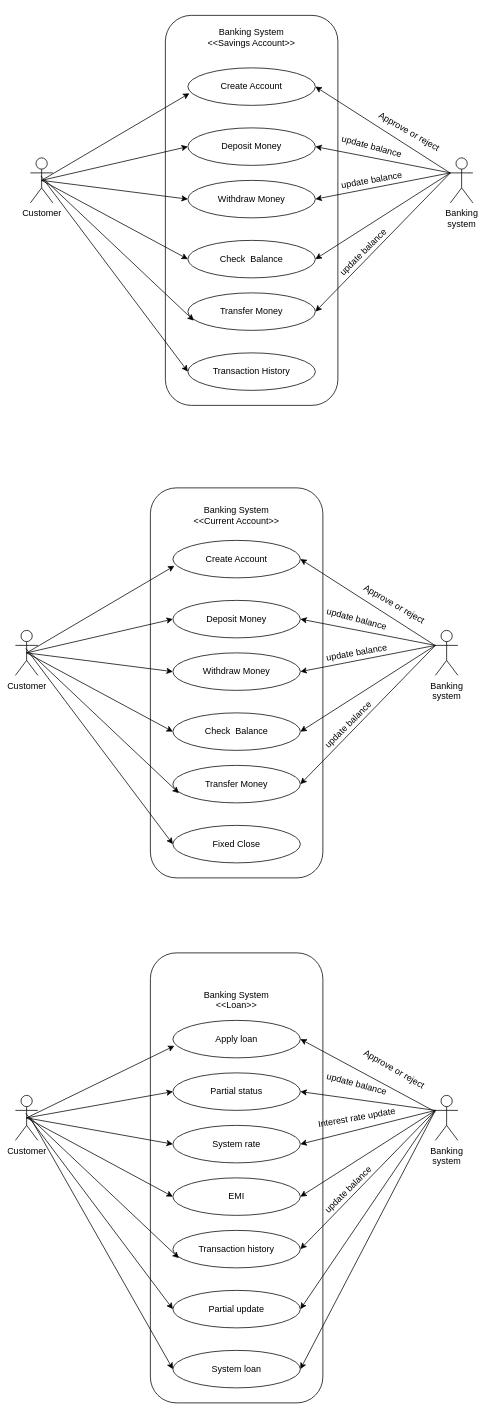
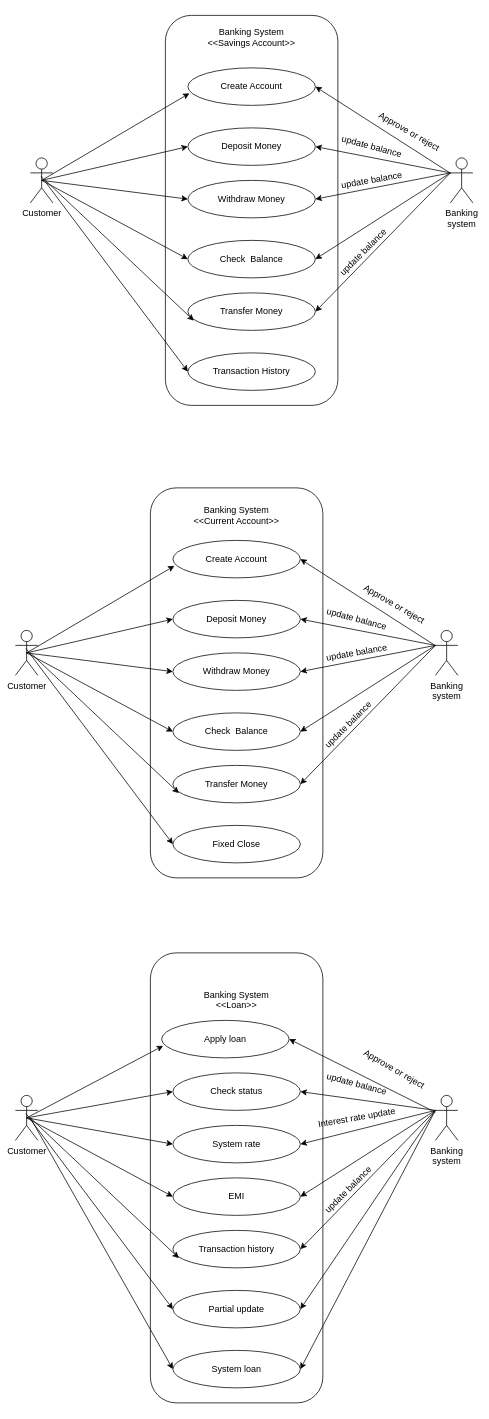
- <mxCell id="52" value="Apply loan" style="ellipse;whiteSpace=wrap;html=1;" vertex="1" parent="1"><mxGeometry x="230" y="1360" width="170" height="50" as="geometry" /></mxCell>
+ <mxCell id="52" value="Apply loan" style="ellipse;whiteSpace=wrap;html=1;" vertex="1" parent="1"><mxGeometry x="215" y="1360" width="170" height="50" as="geometry" /></mxCell>
- <mxCell id="53" value="Partial status" style="ellipse;whiteSpace=wrap;html=1;" vertex="1" parent="1"><mxGeometry x="230" y="1430" width="170" height="50" as="geometry" /></mxCell>
+ <mxCell id="53" value="Check status" style="ellipse;whiteSpace=wrap;html=1;" vertex="1" parent="1"><mxGeometry x="230" y="1430" width="170" height="50" as="geometry" /></mxCell>
